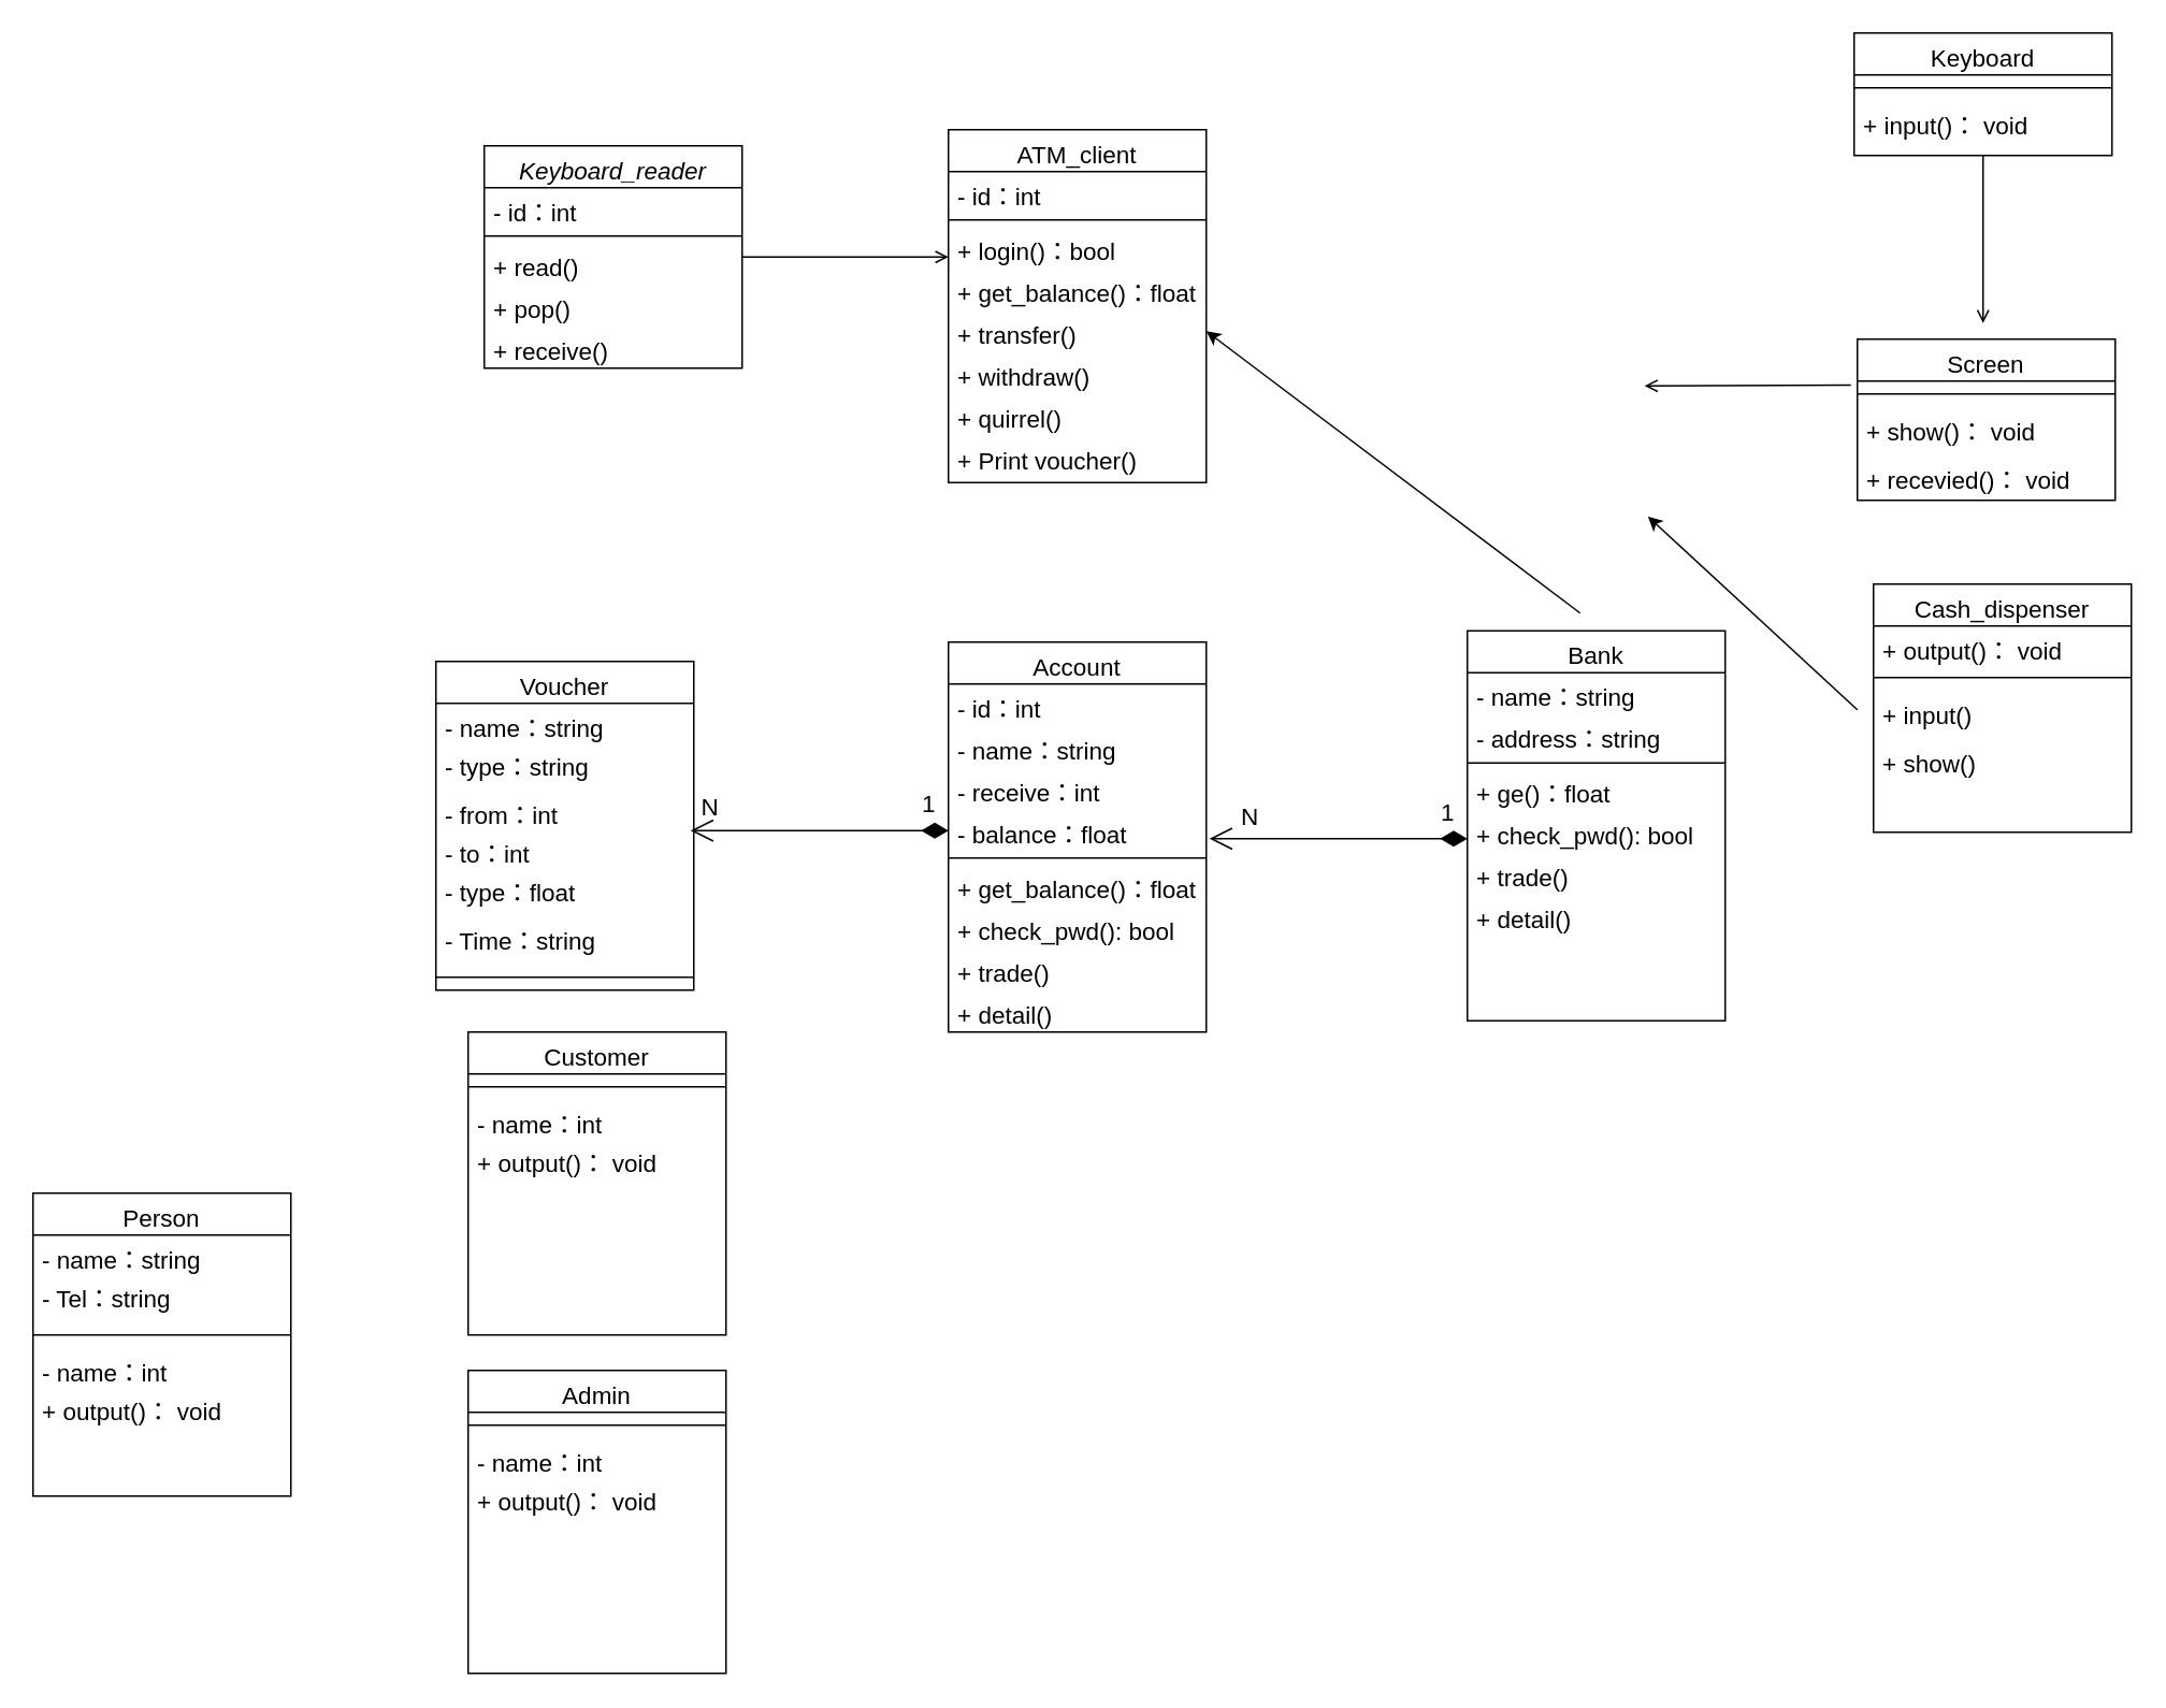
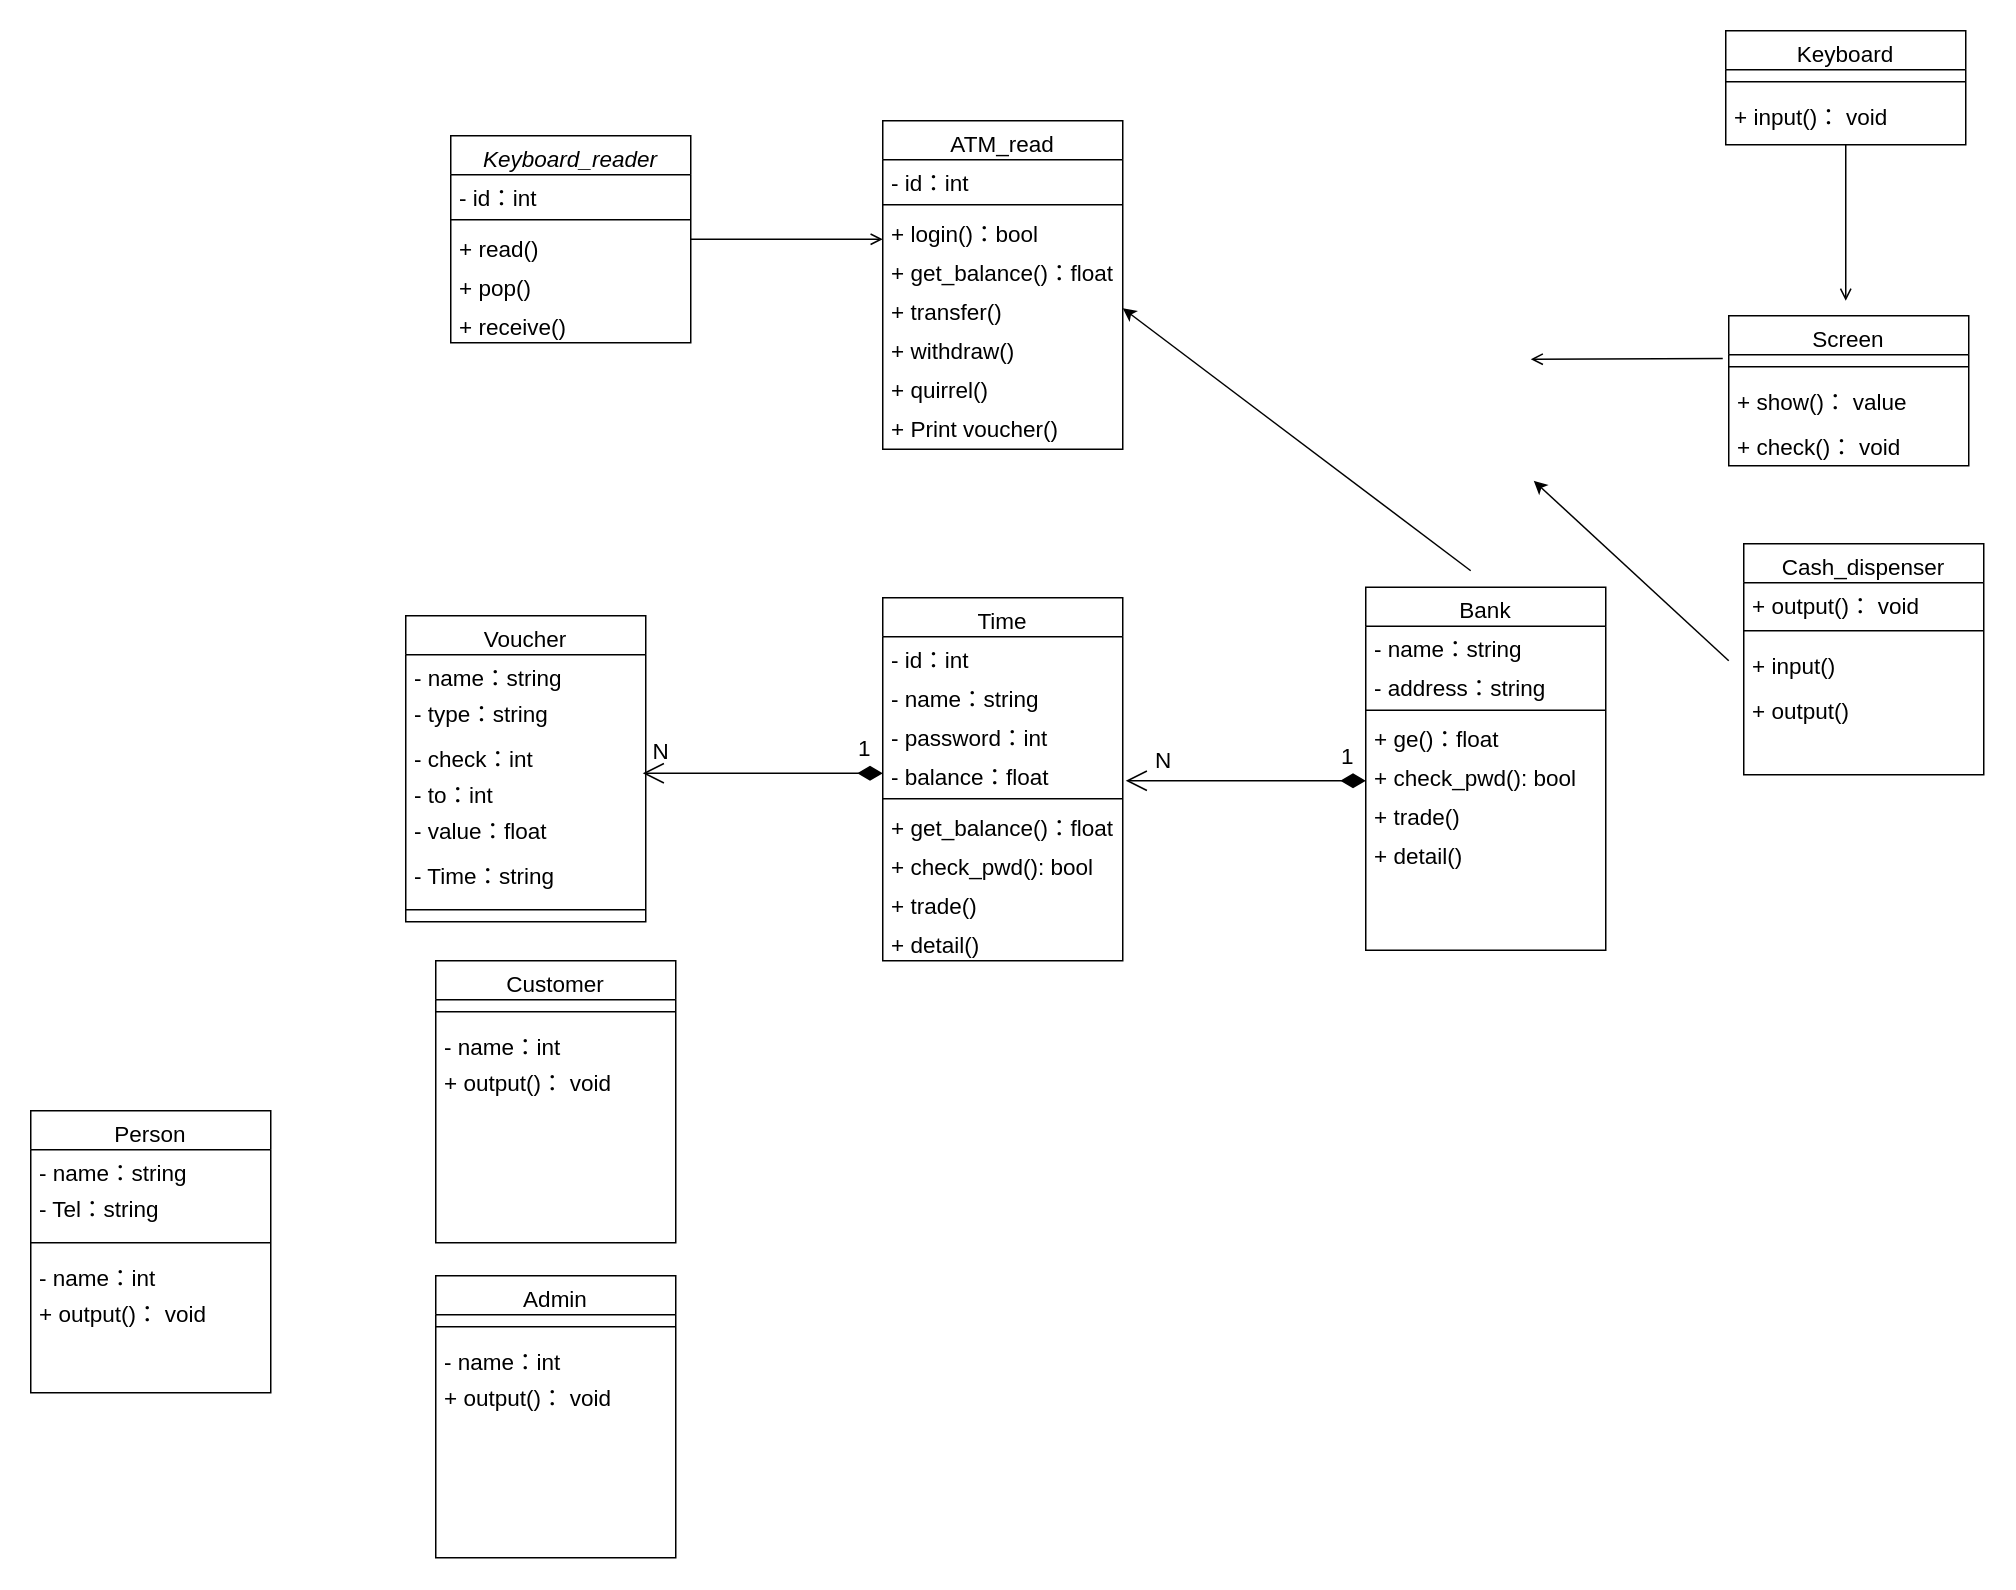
- <mxCell id="27" value="ATM_client" style="swimlane;fontStyle=0;align=center;verticalAlign=top;childLayout=stackLayout;horizontal=1;startSize=26;horizontalStack=0;resizeParent=1;resizeLast=0;collapsible=1;marginBottom=0;rounded=0;shadow=0;strokeWidth=1;fontSize=15;" vertex="1" parent="1"><mxGeometry x="588" y="80" width="160" height="219" as="geometry"><mxRectangle x="550" y="140" width="160" height="26" as="alternateBounds" /></mxGeometry></mxCell>
+ <mxCell id="27" value="ATM_read" style="swimlane;fontStyle=0;align=center;verticalAlign=top;childLayout=stackLayout;horizontal=1;startSize=26;horizontalStack=0;resizeParent=1;resizeLast=0;collapsible=1;marginBottom=0;rounded=0;shadow=0;strokeWidth=1;fontSize=15;" vertex="1" parent="1"><mxGeometry x="588" y="80" width="160" height="219" as="geometry"><mxRectangle x="550" y="140" width="160" height="26" as="alternateBounds" /></mxGeometry></mxCell>
- <mxCell id="12" value="+ show()： void" style="text;align=left;verticalAlign=top;spacingLeft=4;spacingRight=4;overflow=hidden;rotatable=0;points=[[0,0.5],[1,0.5]];portConstraint=eastwest;fontStyle=0;fontSize=15;" vertex="1" parent="10"><mxGeometry y="42" width="160" height="30" as="geometry" /></mxCell>
+ <mxCell id="12" value="+ show()： value" style="text;align=left;verticalAlign=top;spacingLeft=4;spacingRight=4;overflow=hidden;rotatable=0;points=[[0,0.5],[1,0.5]];portConstraint=eastwest;fontStyle=0;fontSize=15;" vertex="1" parent="10"><mxGeometry y="42" width="160" height="30" as="geometry" /></mxCell>
- <mxCell id="13" value="+ recevied()： void" style="text;align=left;verticalAlign=top;spacingLeft=4;spacingRight=4;overflow=hidden;rotatable=0;points=[[0,0.5],[1,0.5]];portConstraint=eastwest;fontStyle=0;fontSize=15;" vertex="1" parent="10"><mxGeometry y="72" width="160" height="26" as="geometry" /></mxCell>
+ <mxCell id="13" value="+ check()： void" style="text;align=left;verticalAlign=top;spacingLeft=4;spacingRight=4;overflow=hidden;rotatable=0;points=[[0,0.5],[1,0.5]];portConstraint=eastwest;fontStyle=0;fontSize=15;" vertex="1" parent="10"><mxGeometry y="72" width="160" height="26" as="geometry" /></mxCell>
- <mxCell id="54" value="Account" style="swimlane;fontStyle=0;align=center;verticalAlign=top;childLayout=stackLayout;horizontal=1;startSize=26;horizontalStack=0;resizeParent=1;resizeLast=0;collapsible=1;marginBottom=0;rounded=0;shadow=0;strokeWidth=1;fontSize=15;" vertex="1" parent="1"><mxGeometry x="588" y="398" width="160" height="242" as="geometry"><mxRectangle x="550" y="140" width="160" height="26" as="alternateBounds" /></mxGeometry></mxCell>
+ <mxCell id="54" value="Time" style="swimlane;fontStyle=0;align=center;verticalAlign=top;childLayout=stackLayout;horizontal=1;startSize=26;horizontalStack=0;resizeParent=1;resizeLast=0;collapsible=1;marginBottom=0;rounded=0;shadow=0;strokeWidth=1;fontSize=15;" vertex="1" parent="1"><mxGeometry x="588" y="398" width="160" height="242" as="geometry"><mxRectangle x="550" y="140" width="160" height="26" as="alternateBounds" /></mxGeometry></mxCell>
- <mxCell id="18" value="+ show()" style="text;align=left;verticalAlign=top;spacingLeft=4;spacingRight=4;overflow=hidden;rotatable=0;points=[[0,0.5],[1,0.5]];portConstraint=eastwest;fontStyle=0;fontSize=15;" vertex="1" parent="14"><mxGeometry y="96" width="160" height="24" as="geometry" /></mxCell>
+ <mxCell id="18" value="+ output()" style="text;align=left;verticalAlign=top;spacingLeft=4;spacingRight=4;overflow=hidden;rotatable=0;points=[[0,0.5],[1,0.5]];portConstraint=eastwest;fontStyle=0;fontSize=15;" vertex="1" parent="14"><mxGeometry y="96" width="160" height="24" as="geometry" /></mxCell>
- <mxCell id="57" value="- receive：int" style="text;align=left;verticalAlign=top;spacingLeft=4;spacingRight=4;overflow=hidden;rotatable=0;points=[[0,0.5],[1,0.5]];portConstraint=eastwest;rounded=0;shadow=0;html=0;fontStyle=0;fontSize=15;" vertex="1" parent="54"><mxGeometry y="78" width="160" height="26" as="geometry" /></mxCell>
+ <mxCell id="57" value="- password：int" style="text;align=left;verticalAlign=top;spacingLeft=4;spacingRight=4;overflow=hidden;rotatable=0;points=[[0,0.5],[1,0.5]];portConstraint=eastwest;rounded=0;shadow=0;html=0;fontStyle=0;fontSize=15;" vertex="1" parent="54"><mxGeometry y="78" width="160" height="26" as="geometry" /></mxCell>
- <mxCell id="49" value="- from：int" style="text;align=left;verticalAlign=top;spacingLeft=4;spacingRight=4;overflow=hidden;rotatable=0;points=[[0,0.5],[1,0.5]];portConstraint=eastwest;fontStyle=0;fontSize=15;" vertex="1" parent="46"><mxGeometry y="80" width="160" height="24" as="geometry" /></mxCell>
+ <mxCell id="49" value="- check：int" style="text;align=left;verticalAlign=top;spacingLeft=4;spacingRight=4;overflow=hidden;rotatable=0;points=[[0,0.5],[1,0.5]];portConstraint=eastwest;fontStyle=0;fontSize=15;" vertex="1" parent="46"><mxGeometry y="80" width="160" height="24" as="geometry" /></mxCell>
- <mxCell id="51" value="- type：float" style="text;align=left;verticalAlign=top;spacingLeft=4;spacingRight=4;overflow=hidden;rotatable=0;points=[[0,0.5],[1,0.5]];portConstraint=eastwest;fontStyle=0;fontSize=15;" vertex="1" parent="46"><mxGeometry y="128" width="160" height="30" as="geometry" /></mxCell>
+ <mxCell id="51" value="- value：float" style="text;align=left;verticalAlign=top;spacingLeft=4;spacingRight=4;overflow=hidden;rotatable=0;points=[[0,0.5],[1,0.5]];portConstraint=eastwest;fontStyle=0;fontSize=15;" vertex="1" parent="46"><mxGeometry y="128" width="160" height="30" as="geometry" /></mxCell>
